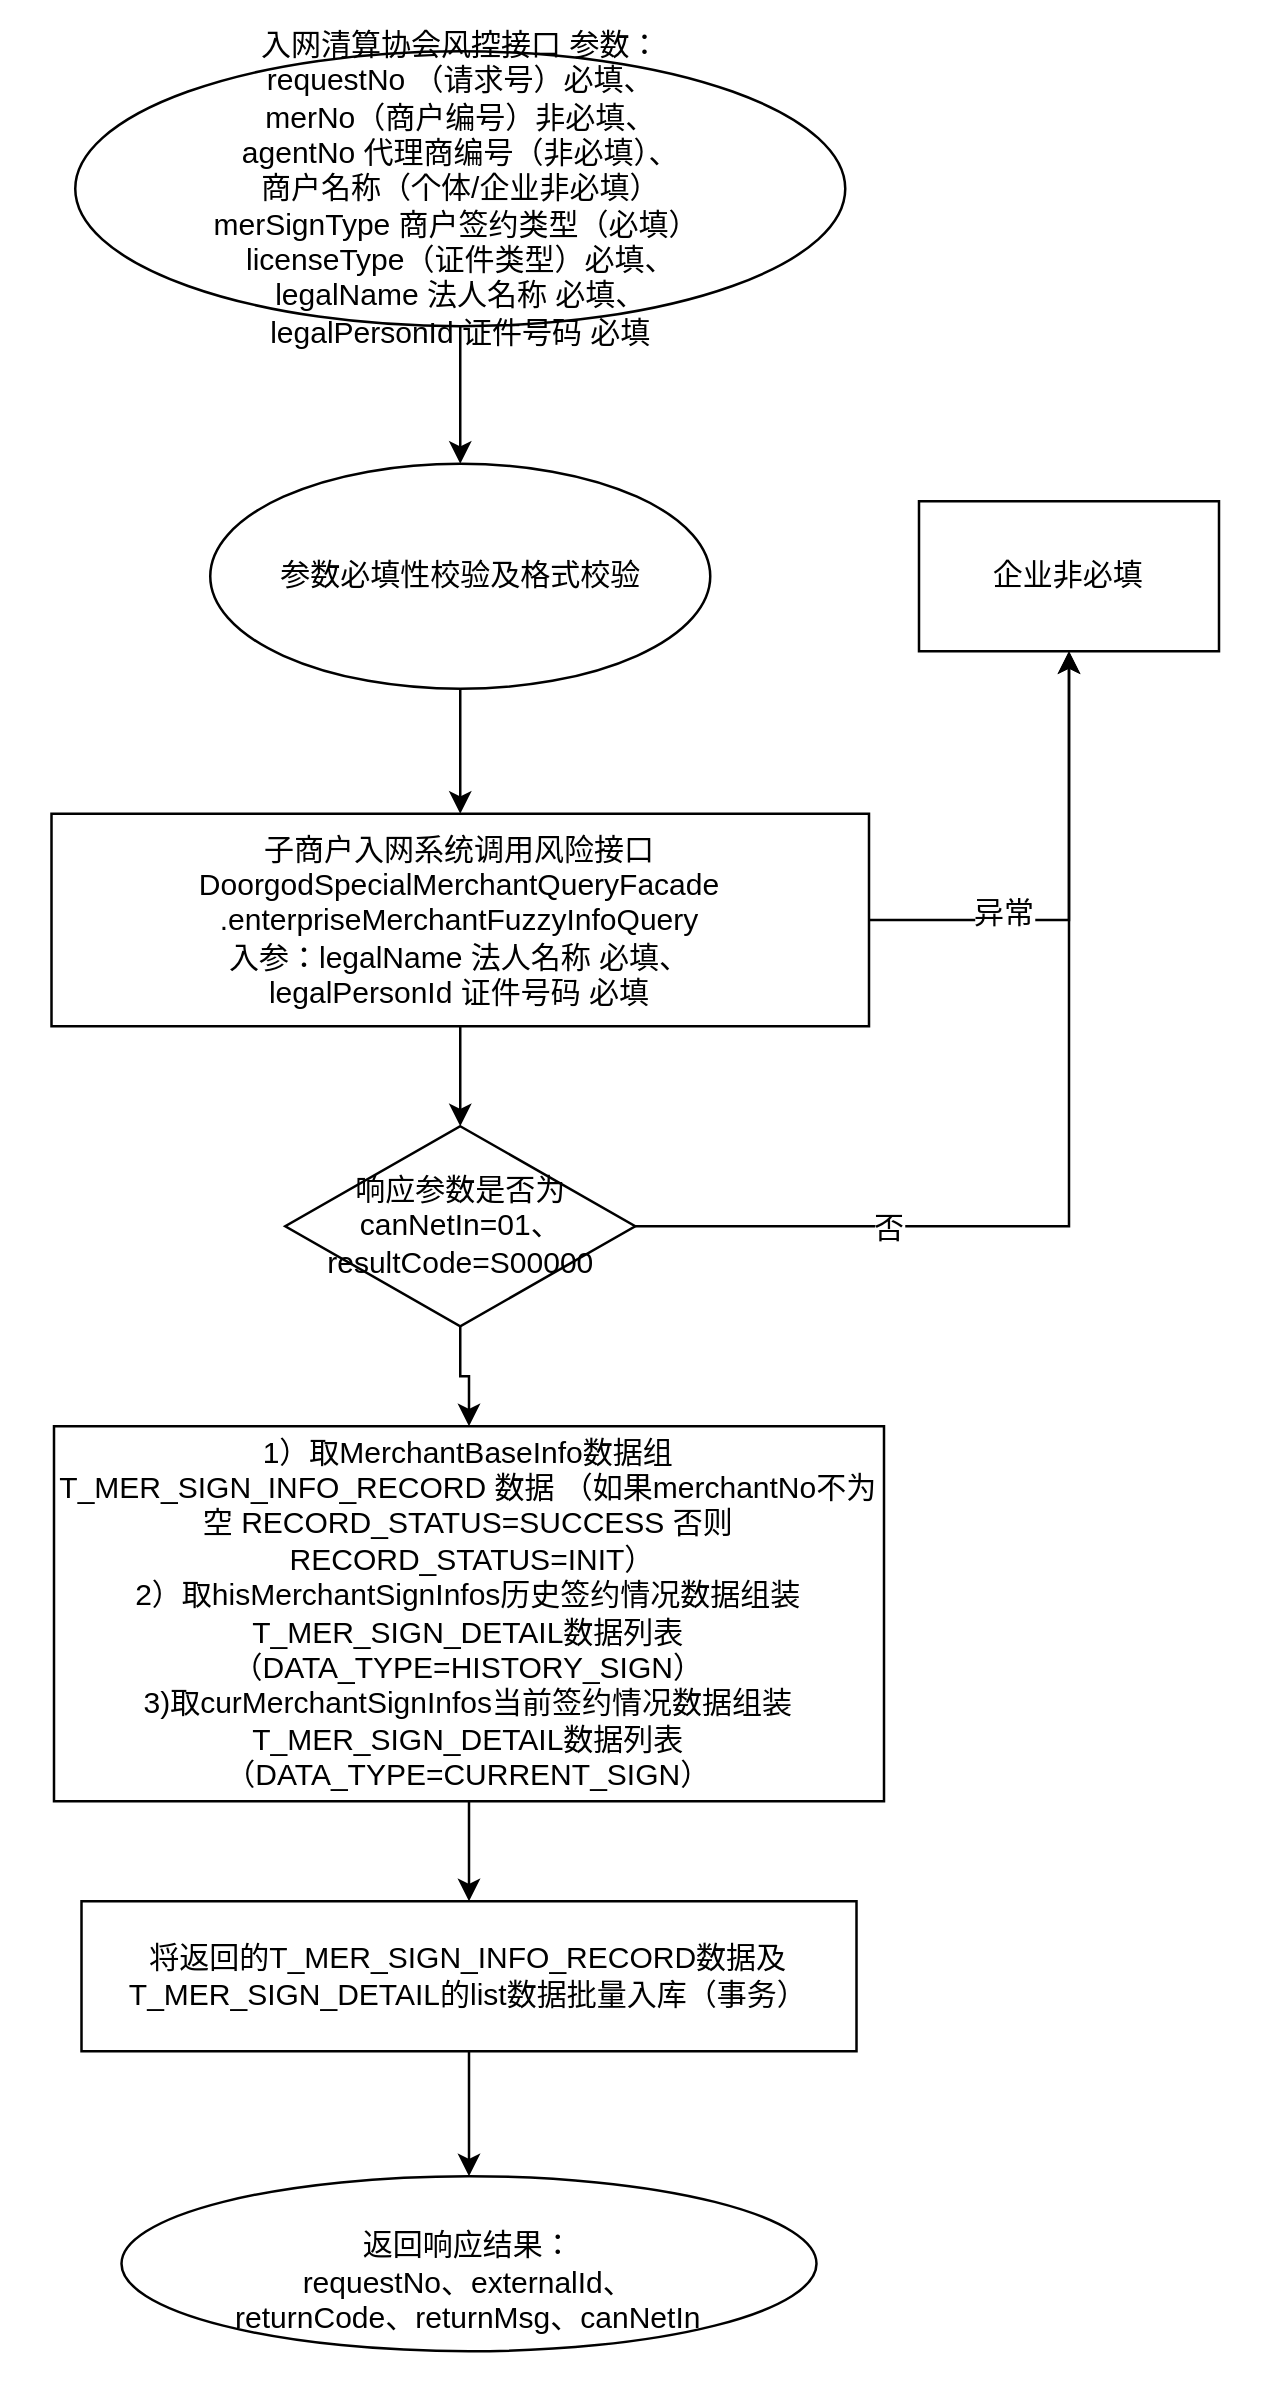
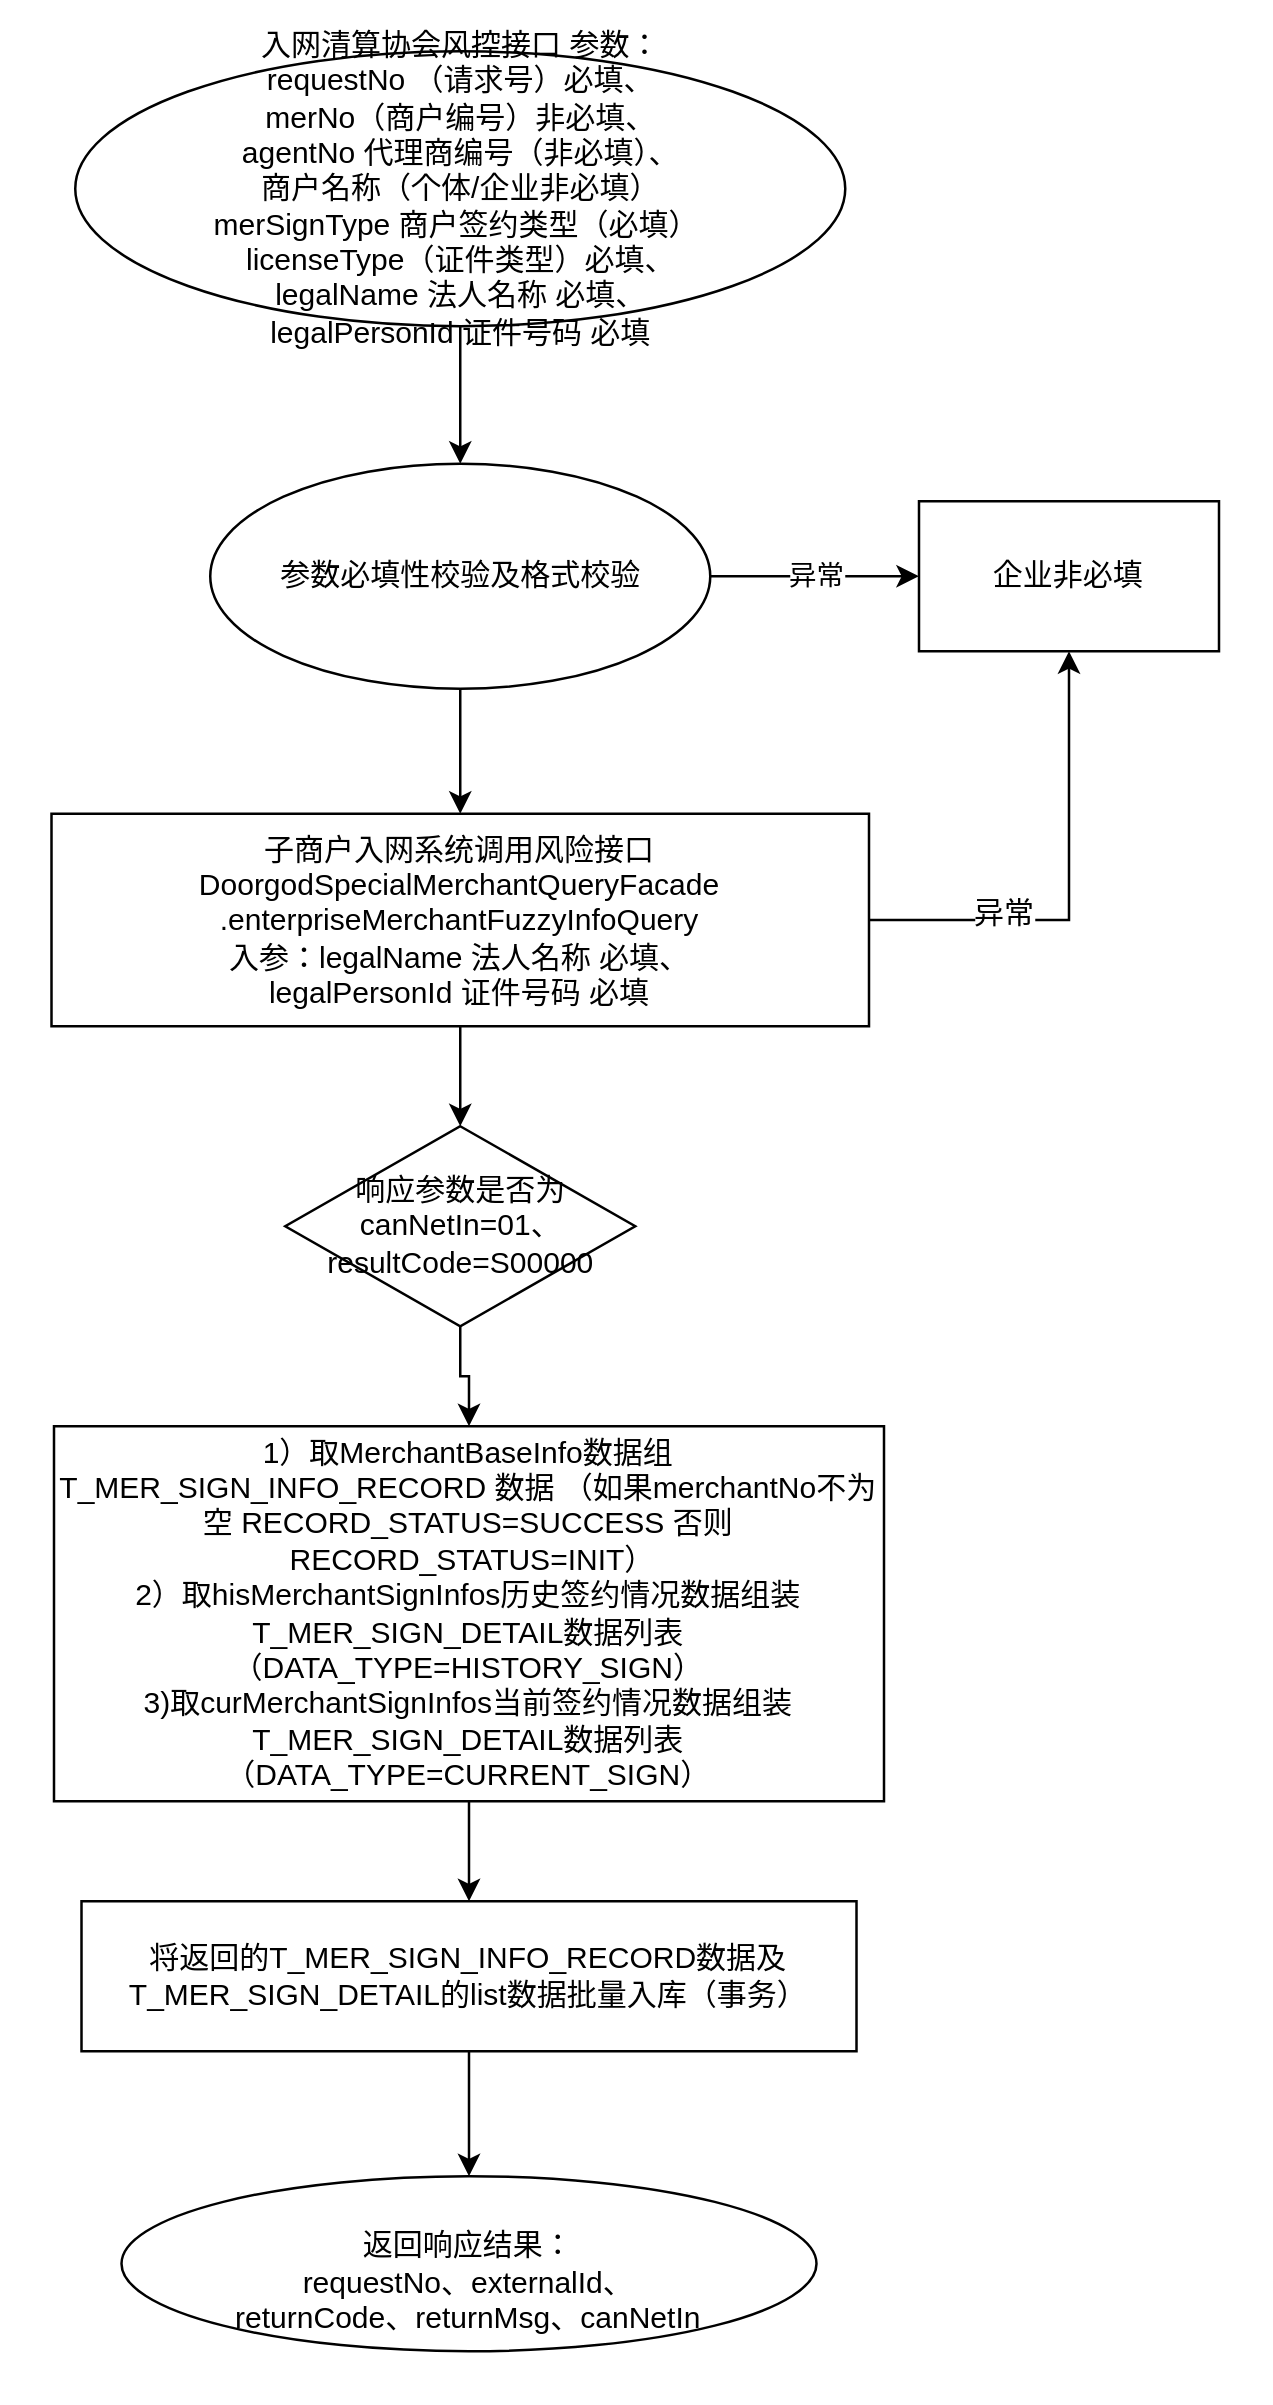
+ <mxCell id="4" value="异常" style="edgeStyle=orthogonalEdgeStyle;rounded=0;orthogonalLoop=1;jettySize=auto;html=1;entryX=0;entryY=0.5;entryDx=0;entryDy=0;" parent="1" source="6" target="7" edge="1"><mxGeometry relative="1" as="geometry" /></mxCell>
- <mxCell id="12" style="edgeStyle=orthogonalEdgeStyle;rounded=0;orthogonalLoop=1;jettySize=auto;html=1;exitX=1;exitY=0.5;exitDx=0;exitDy=0;entryX=0.5;entryY=1;entryDx=0;entryDy=0;" parent="1" source="15" target="7" edge="1"><mxGeometry relative="1" as="geometry" /></mxCell>
- <mxCell id="13" value="否" style="text;html=1;resizable=0;points=[];align=center;verticalAlign=middle;labelBackgroundColor=#ffffff;" parent="12" vertex="1" connectable="0"><mxGeometry x="-0.499" relative="1" as="geometry"><mxPoint as="offset" /></mxGeometry></mxCell>
